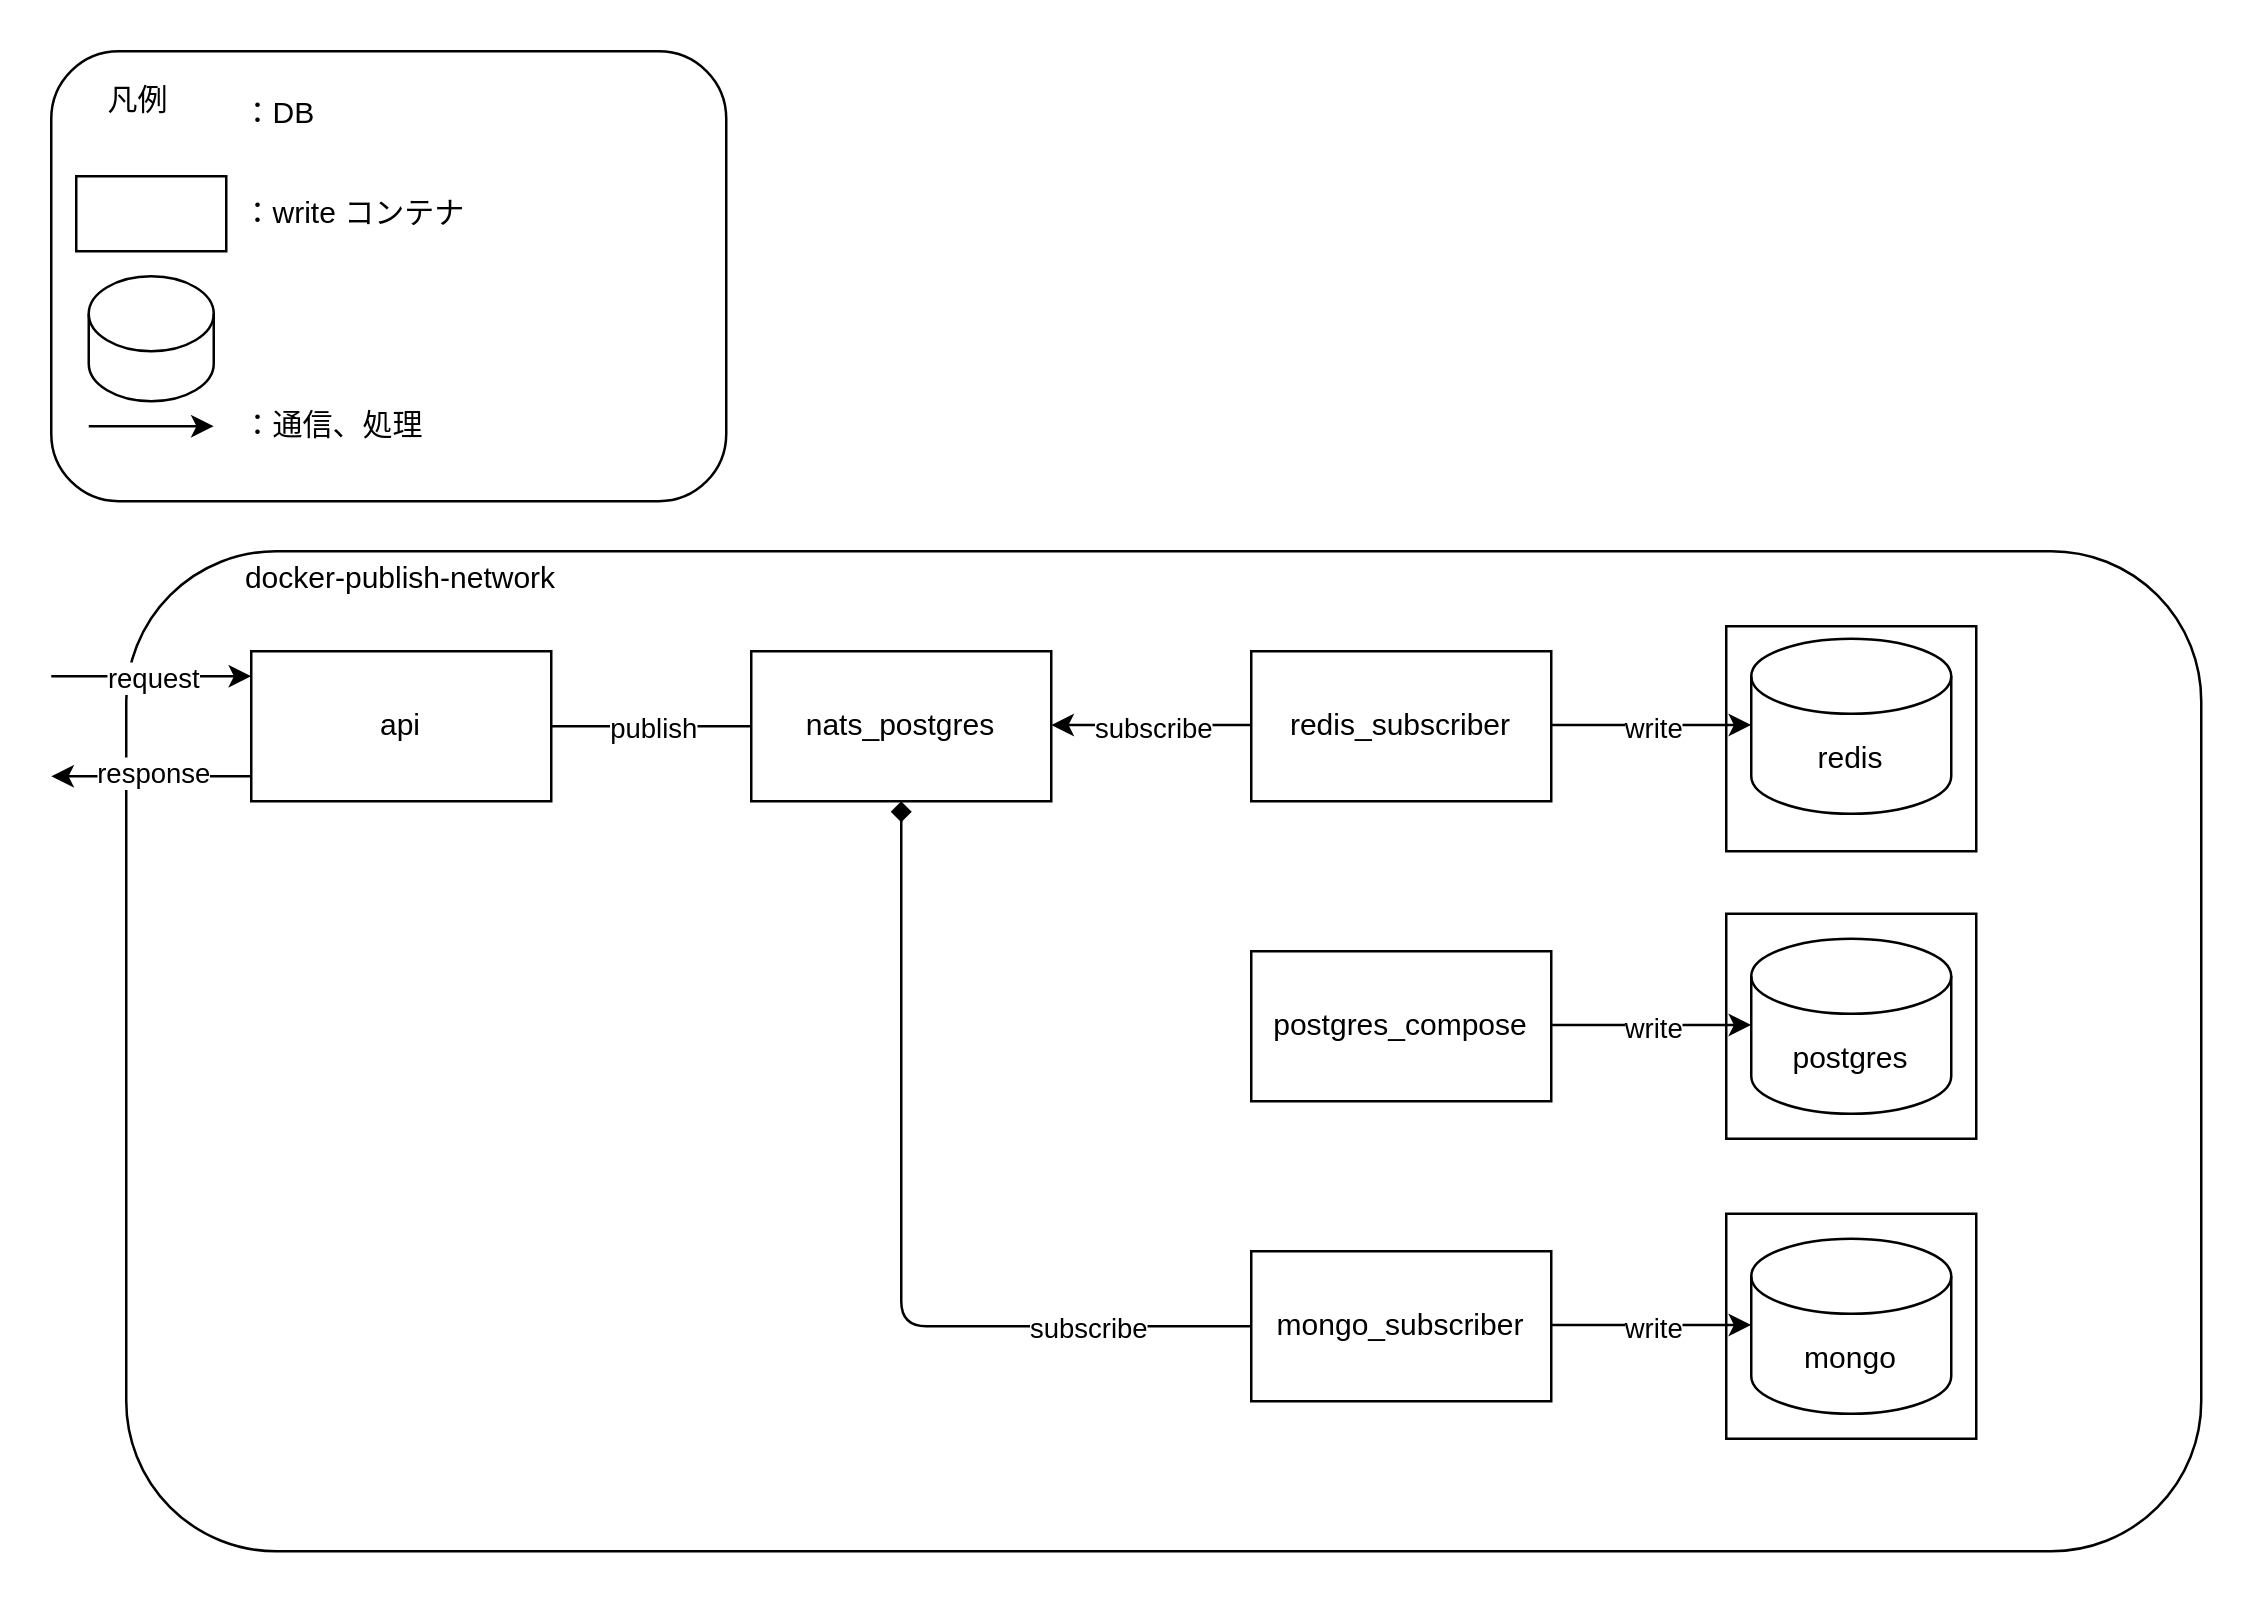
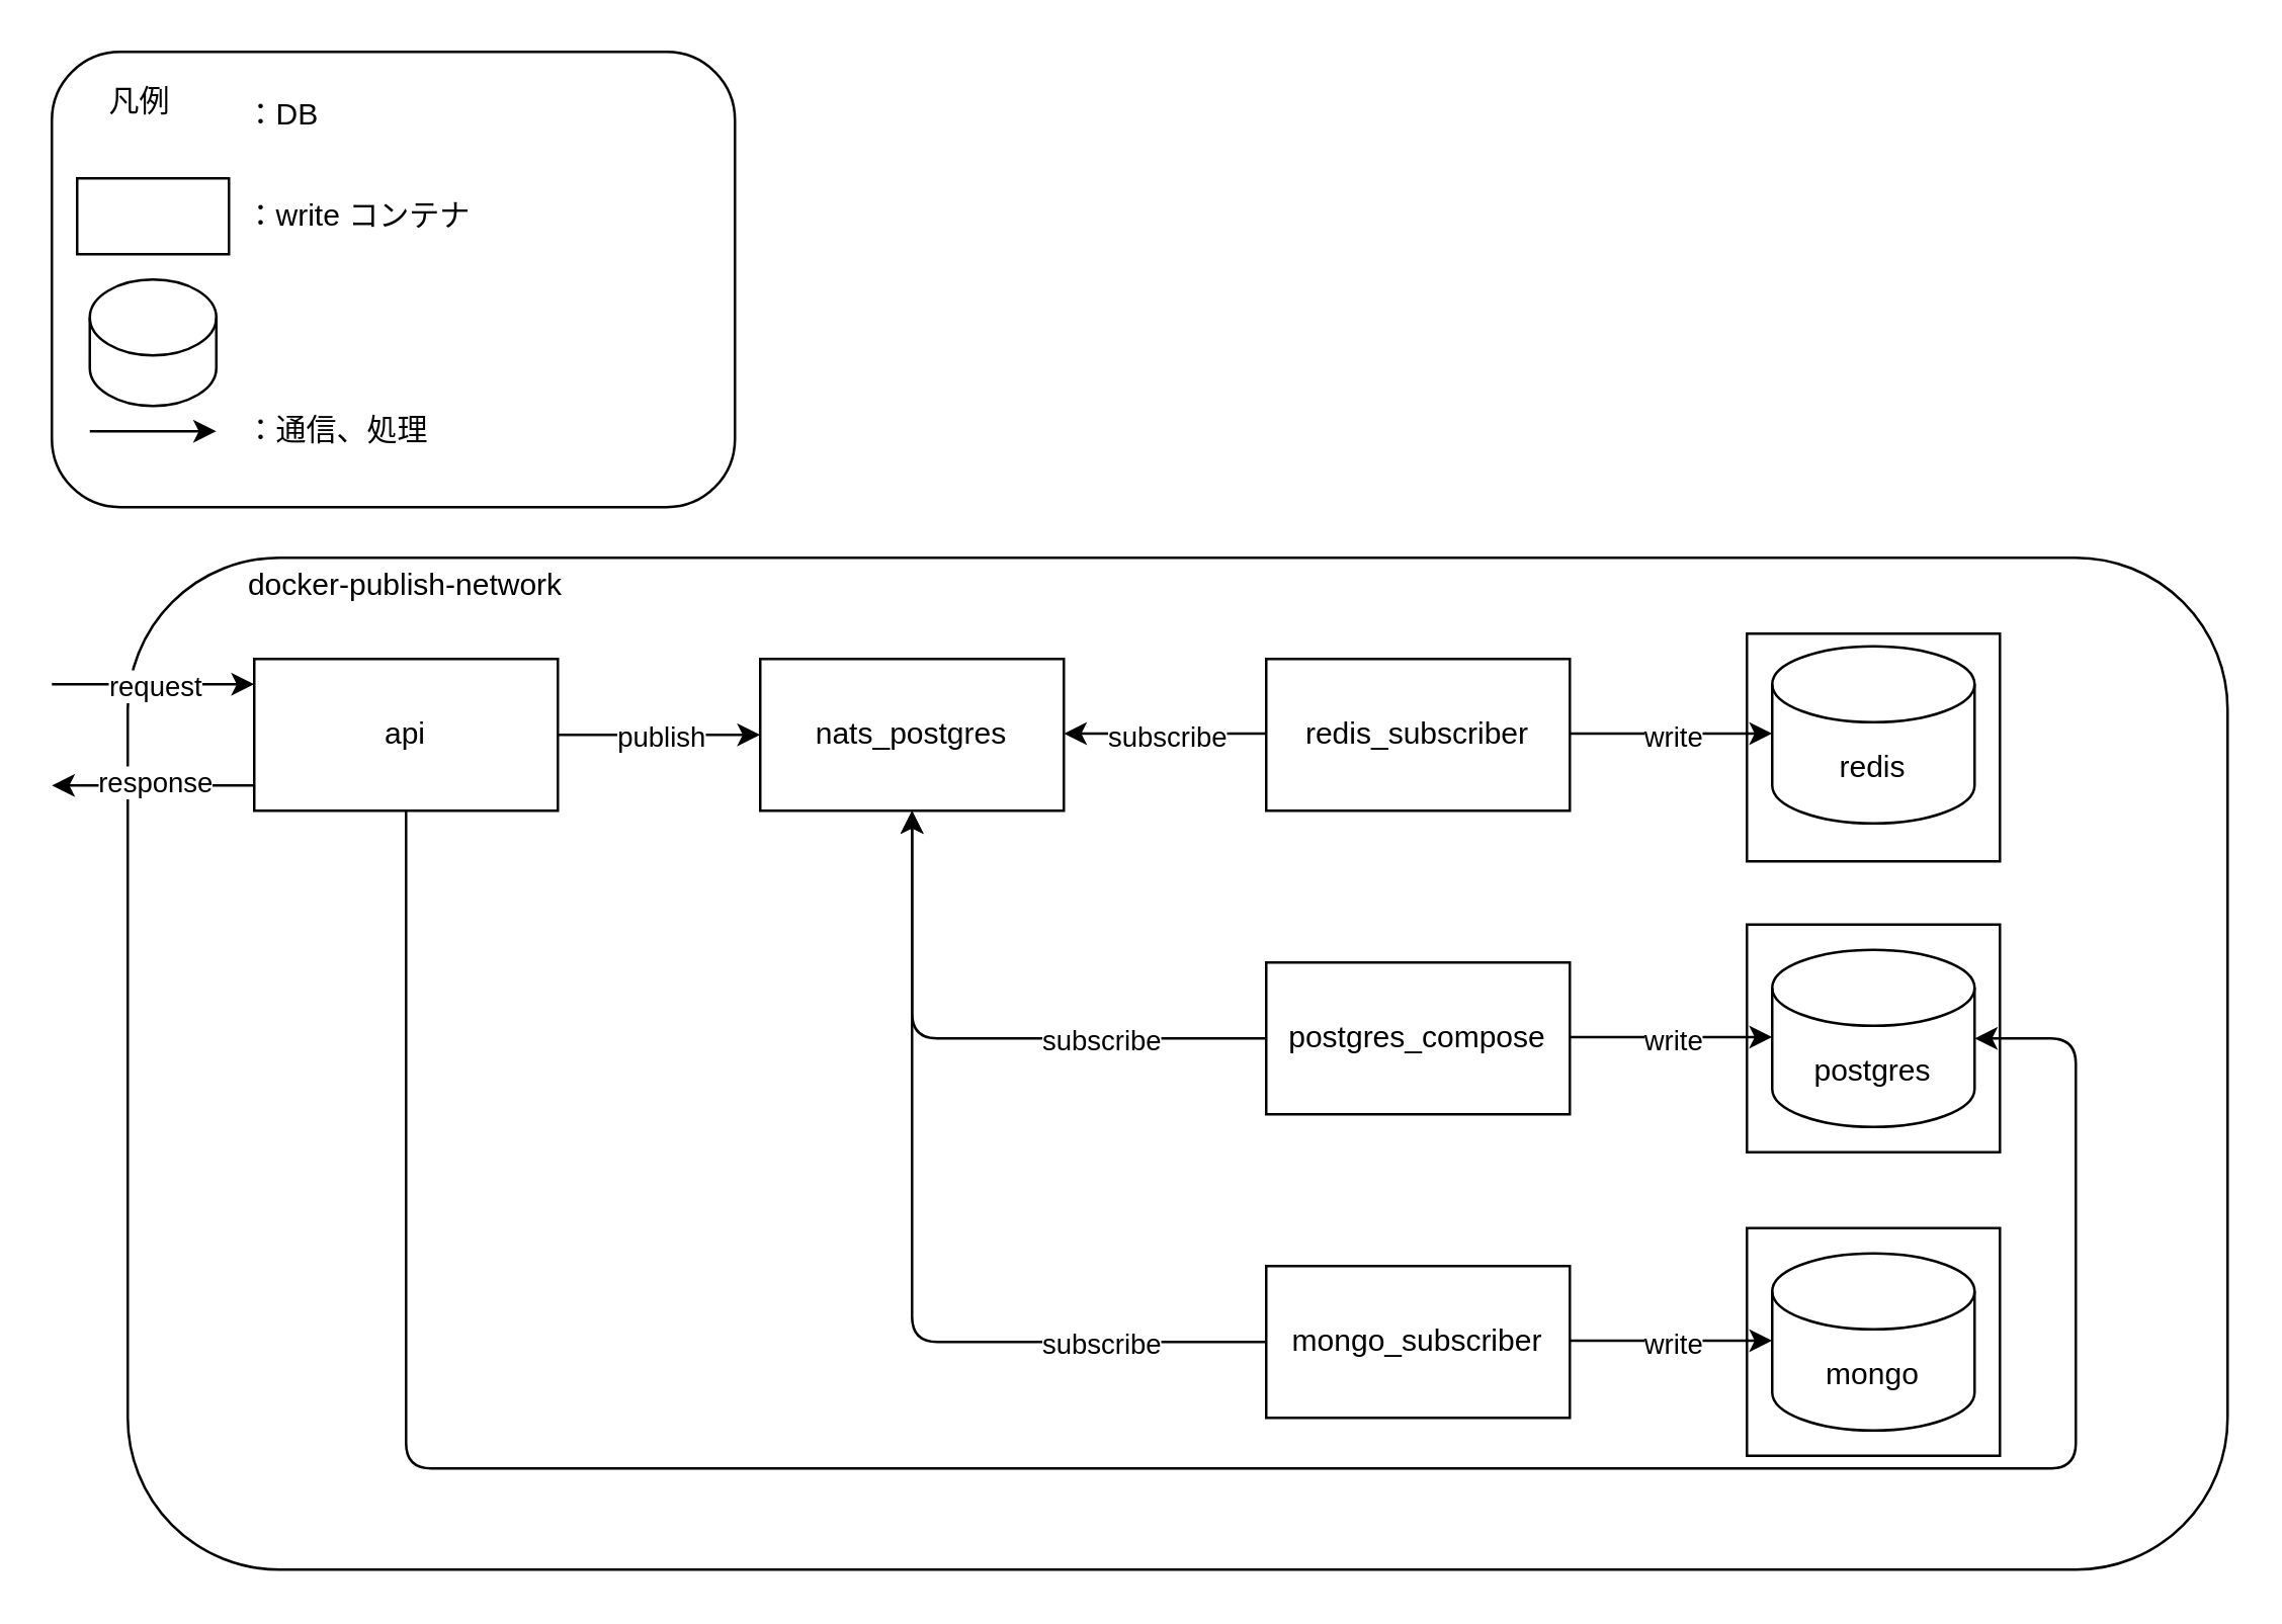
- <mxCell id="14" value="" style="endArrow=none;html=1;entryX=0;entryY=0.5;entryDx=0;entryDy=0;exitX=1;exitY=0.5;exitDx=0;exitDy=0;" edge="1" parent="1" source="9" target="6"><mxGeometry width="50" height="50" relative="1" as="geometry"><mxPoint x="240" y="320" as="sourcePoint" /><mxPoint x="290" y="270" as="targetPoint" /></mxGeometry></mxCell>
+ <mxCell id="14" value="" style="endArrow=classic;html=1;entryX=0;entryY=0.5;entryDx=0;entryDy=0;exitX=1;exitY=0.5;exitDx=0;exitDy=0;" edge="1" parent="1" source="9" target="6"><mxGeometry width="50" height="50" relative="1" as="geometry"><mxPoint x="240" y="320" as="sourcePoint" /><mxPoint x="290" y="270" as="targetPoint" /></mxGeometry></mxCell>
- <mxCell id="20" value="" style="endArrow=diamond;html=1;entryX=0.5;entryY=1;entryDx=0;entryDy=0;exitX=0;exitY=0.5;exitDx=0;exitDy=0;" edge="1" parent="1" source="13" target="6"><mxGeometry width="50" height="50" relative="1" as="geometry"><mxPoint x="510" y="420" as="sourcePoint" /><mxPoint x="430" y="300" as="targetPoint" /><Array as="points"><mxPoint x="360" y="530" /></Array></mxGeometry></mxCell>
+ <mxCell id="20" value="" style="endArrow=classic;html=1;entryX=0.5;entryY=1;entryDx=0;entryDy=0;exitX=0;exitY=0.5;exitDx=0;exitDy=0;" edge="1" parent="1" source="13" target="6"><mxGeometry width="50" height="50" relative="1" as="geometry"><mxPoint x="510" y="420" as="sourcePoint" /><mxPoint x="430" y="300" as="targetPoint" /><Array as="points"><mxPoint x="360" y="530" /></Array></mxGeometry></mxCell>
+ <mxCell id="18" value="" style="endArrow=classic;html=1;entryX=0.5;entryY=1;entryDx=0;entryDy=0;exitX=0;exitY=0.5;exitDx=0;exitDy=0;" edge="1" parent="1" source="11" target="6"><mxGeometry width="50" height="50" relative="1" as="geometry"><mxPoint x="510" y="299.5" as="sourcePoint" /><mxPoint x="430" y="299.5" as="targetPoint" /><Array as="points"><mxPoint x="360" y="410" /></Array></mxGeometry></mxCell>
+ <mxCell id="19" value="subscribe" style="edgeLabel;html=1;align=center;verticalAlign=middle;resizable=0;points=[];" vertex="1" connectable="0" parent="18"><mxGeometry x="-0.537" y="-1" relative="1" as="geometry"><mxPoint x="-13" y="1" as="offset" /></mxGeometry></mxCell>
+ <mxCell id="28" value="" style="endArrow=classic;html=1;entryX=1;entryY=0.5;entryDx=0;entryDy=0;exitX=0.5;exitY=1;exitDx=0;exitDy=0;entryPerimeter=0;" edge="1" parent="1" source="9" target="10"><mxGeometry width="50" height="50" relative="1" as="geometry"><mxPoint x="170" y="330" as="sourcePoint" /><mxPoint x="790" y="540" as="targetPoint" /><Array as="points"><mxPoint x="160" y="580" /><mxPoint x="820" y="580" /><mxPoint x="820" y="410" /></Array></mxGeometry></mxCell>
